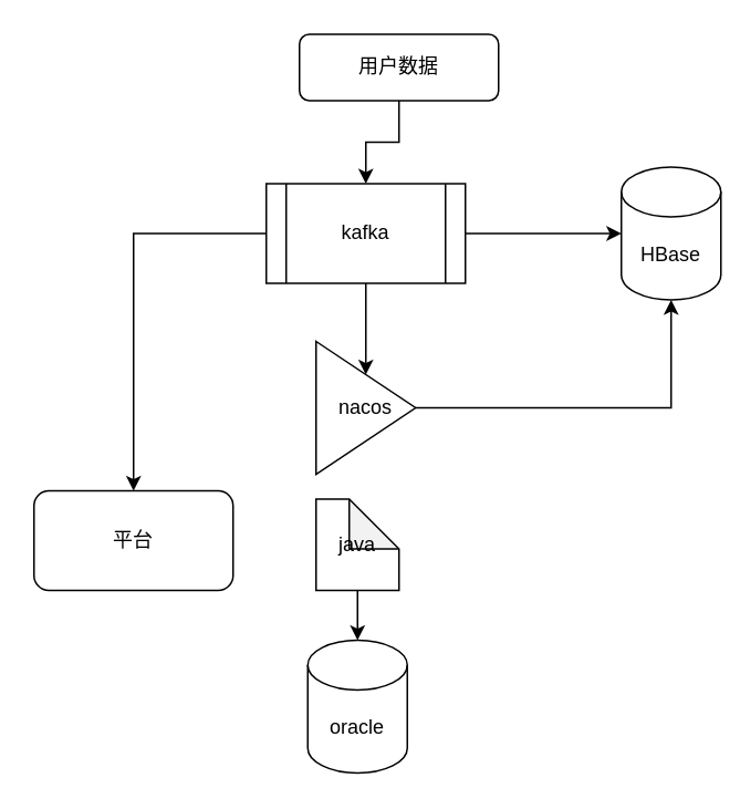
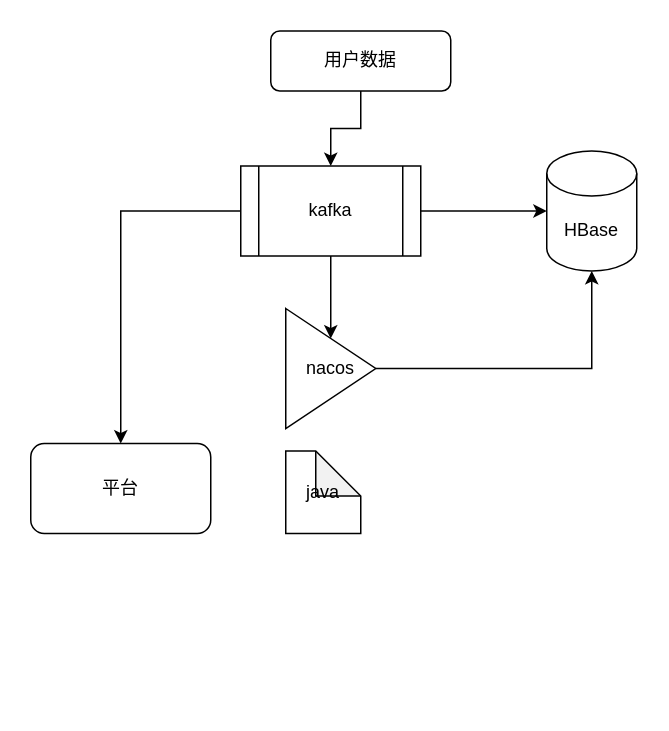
- <mxCell id="4" value="HBase" style="shape=cylinder3;whiteSpace=wrap;html=1;boundedLbl=1;backgroundOutline=1;size=15;" vertex="1" parent="1"><mxGeometry x="374" y="100" width="60" height="80" as="geometry" /></mxCell>
+ <mxCell id="4" value="HBase" style="shape=cylinder3;whiteSpace=wrap;html=1;boundedLbl=1;backgroundOutline=1;size=15;" vertex="1" parent="1"><mxGeometry x="364" y="100" width="60" height="80" as="geometry" /></mxCell>
- <mxCell id="13" value="" style="edgeStyle=orthogonalEdgeStyle;rounded=0;orthogonalLoop=1;jettySize=auto;html=1;" edge="1" parent="1" source="14" target="12"><mxGeometry relative="1" as="geometry" /></mxCell>
- <mxCell id="12" value="oracle" style="shape=cylinder3;whiteSpace=wrap;html=1;boundedLbl=1;backgroundOutline=1;size=15;" vertex="1" parent="1"><mxGeometry x="185" y="385" width="60" height="80" as="geometry" /></mxCell>
